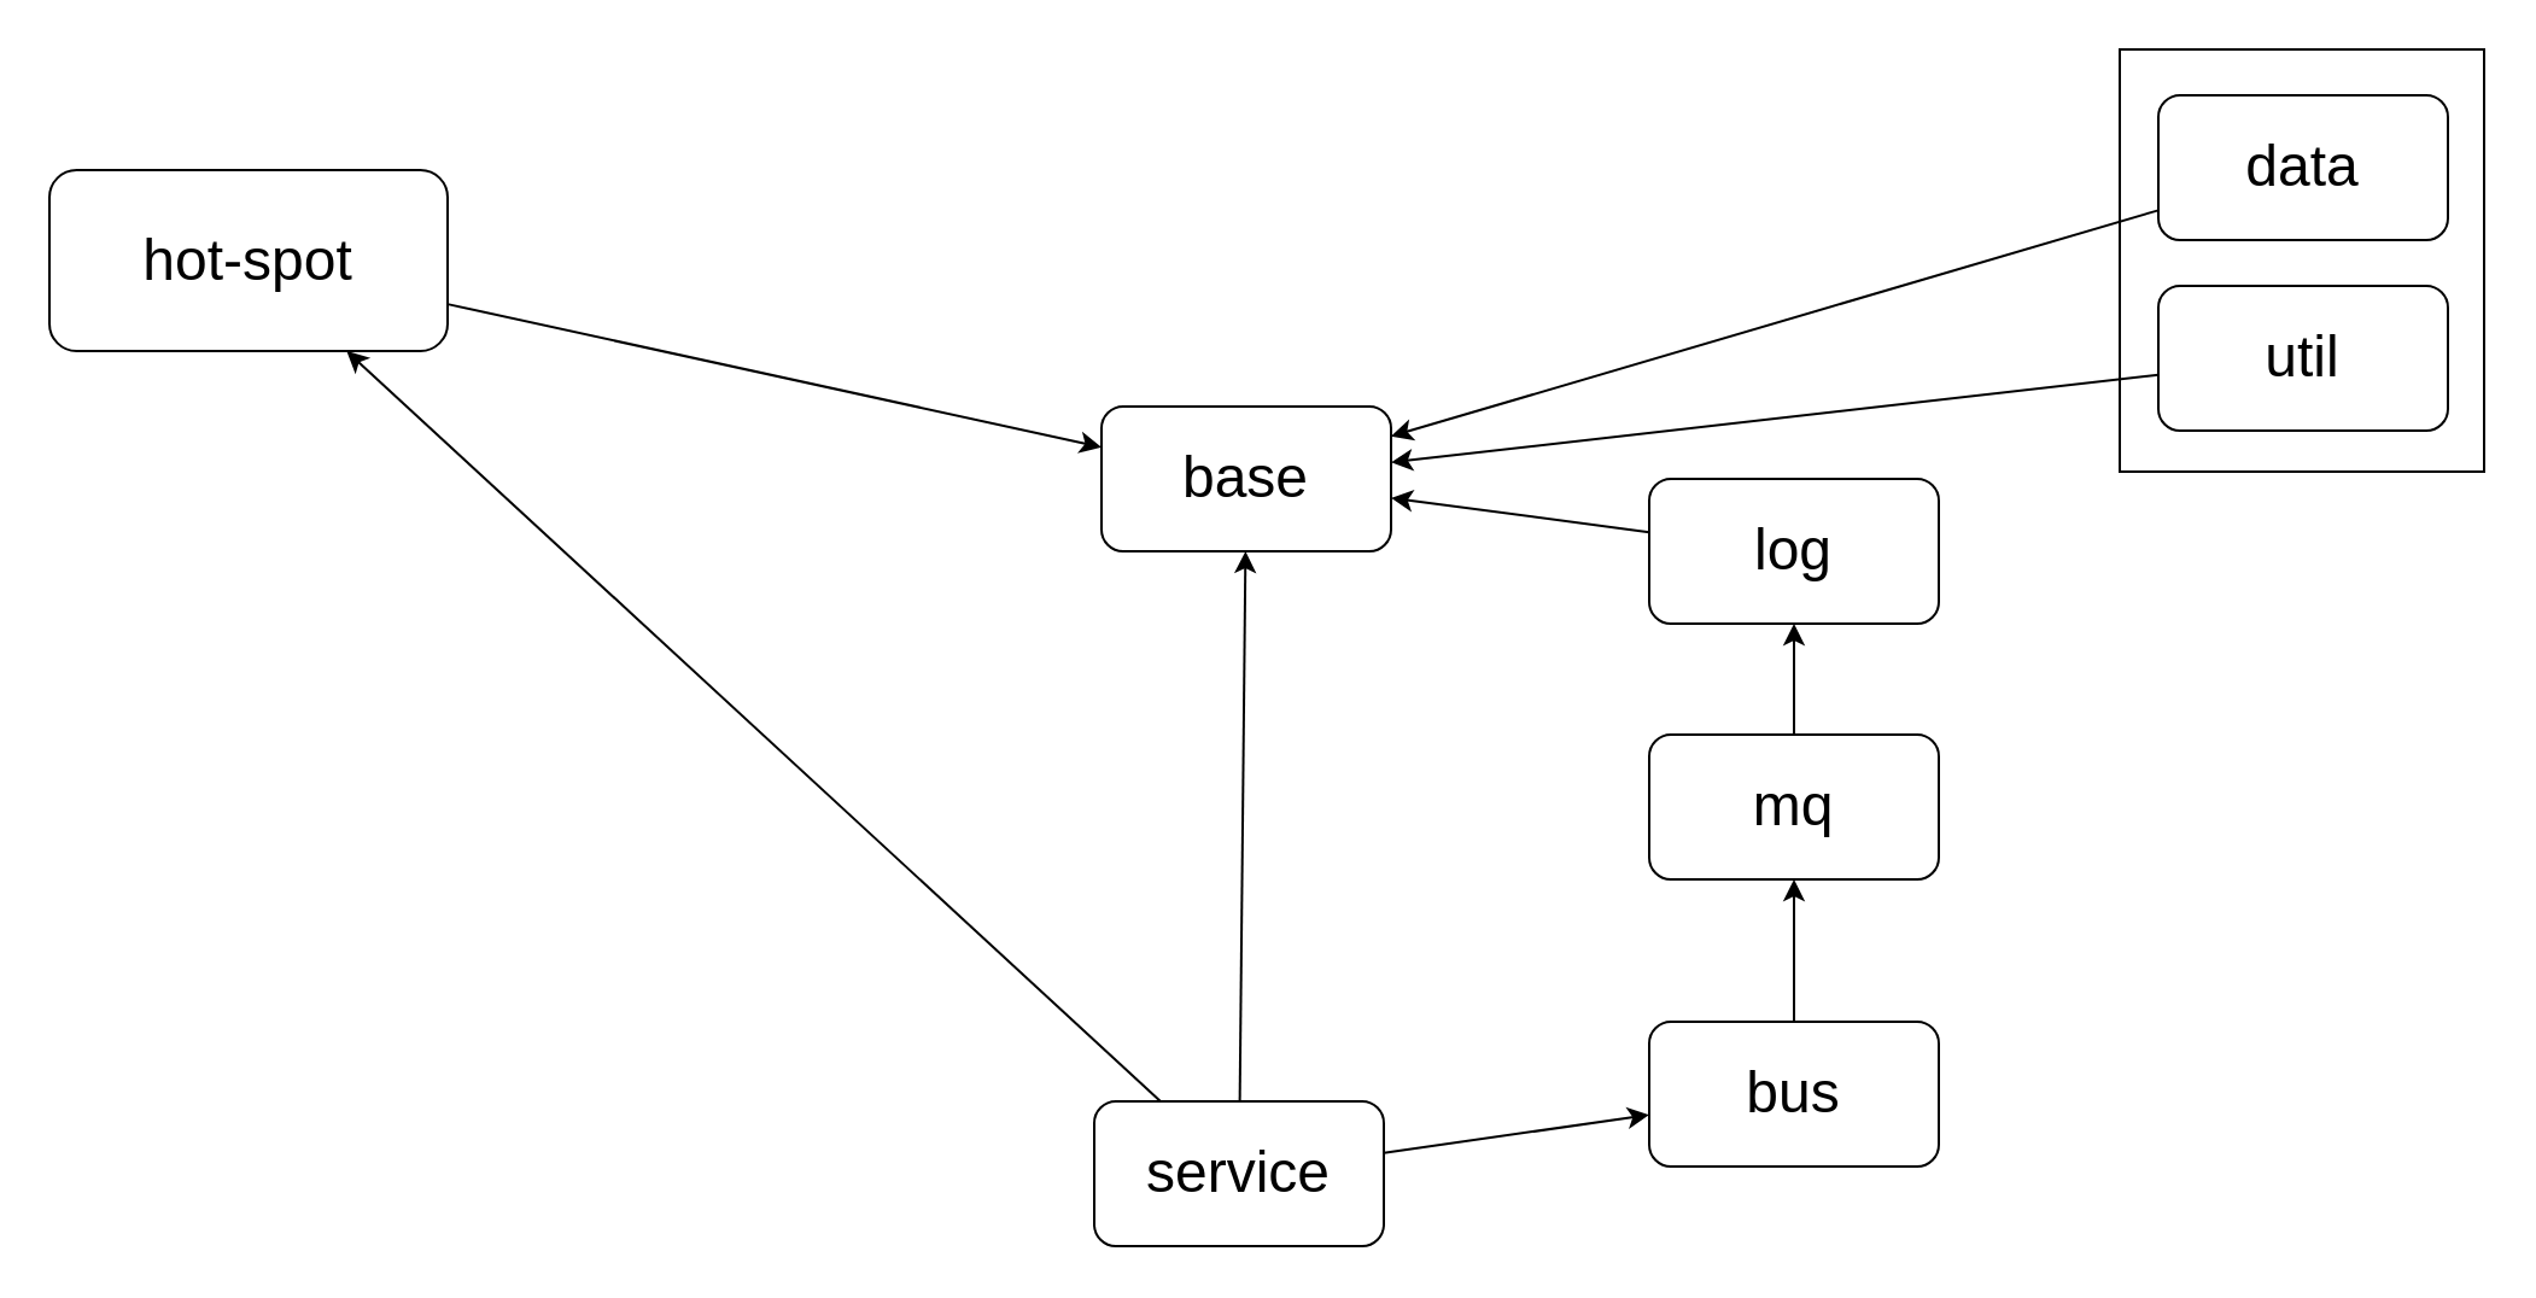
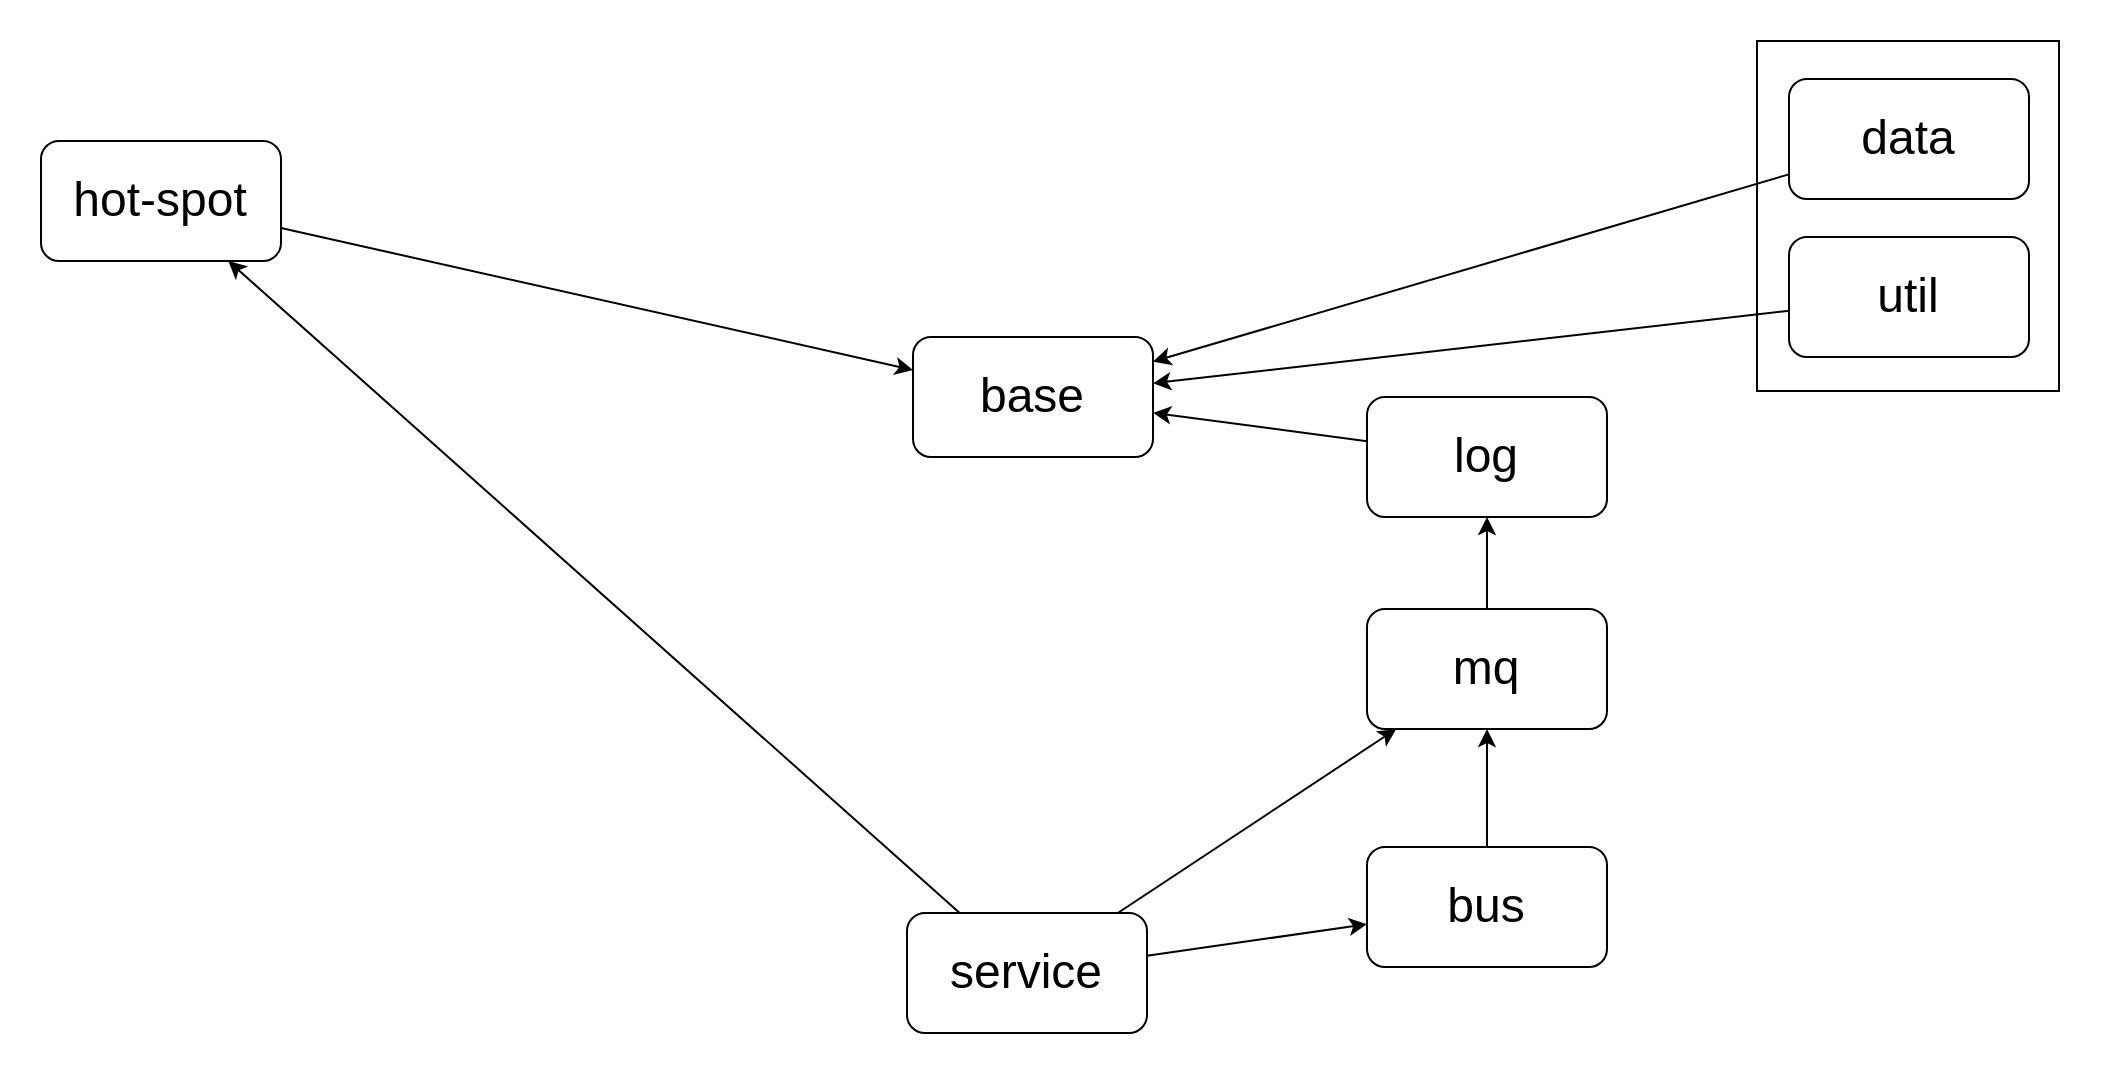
- <mxCell id="9" value="&lt;font style=&quot;font-size: 24px&quot;&gt;hot-spot&lt;br&gt;&lt;/font&gt;" style="rounded=1;whiteSpace=wrap;html=1;" parent="1" vertex="1"><mxGeometry x="20" y="70" width="165" height="75" as="geometry" /></mxCell>
+ <mxCell id="9" value="&lt;font style=&quot;font-size: 24px&quot;&gt;hot-spot&lt;br&gt;&lt;/font&gt;" style="rounded=1;whiteSpace=wrap;html=1;" parent="1" vertex="1"><mxGeometry x="20" y="70" width="120" height="60" as="geometry" /></mxCell>
- <mxCell id="14" style="edgeStyle=none;rounded=0;orthogonalLoop=1;jettySize=auto;html=1;" parent="1" source="17" target="3" edge="1"><mxGeometry relative="1" as="geometry" /></mxCell>
+ <mxCell id="14" style="edgeStyle=none;rounded=0;orthogonalLoop=1;jettySize=auto;html=1;" parent="1" source="17" target="13" edge="1"><mxGeometry relative="1" as="geometry" /></mxCell>
